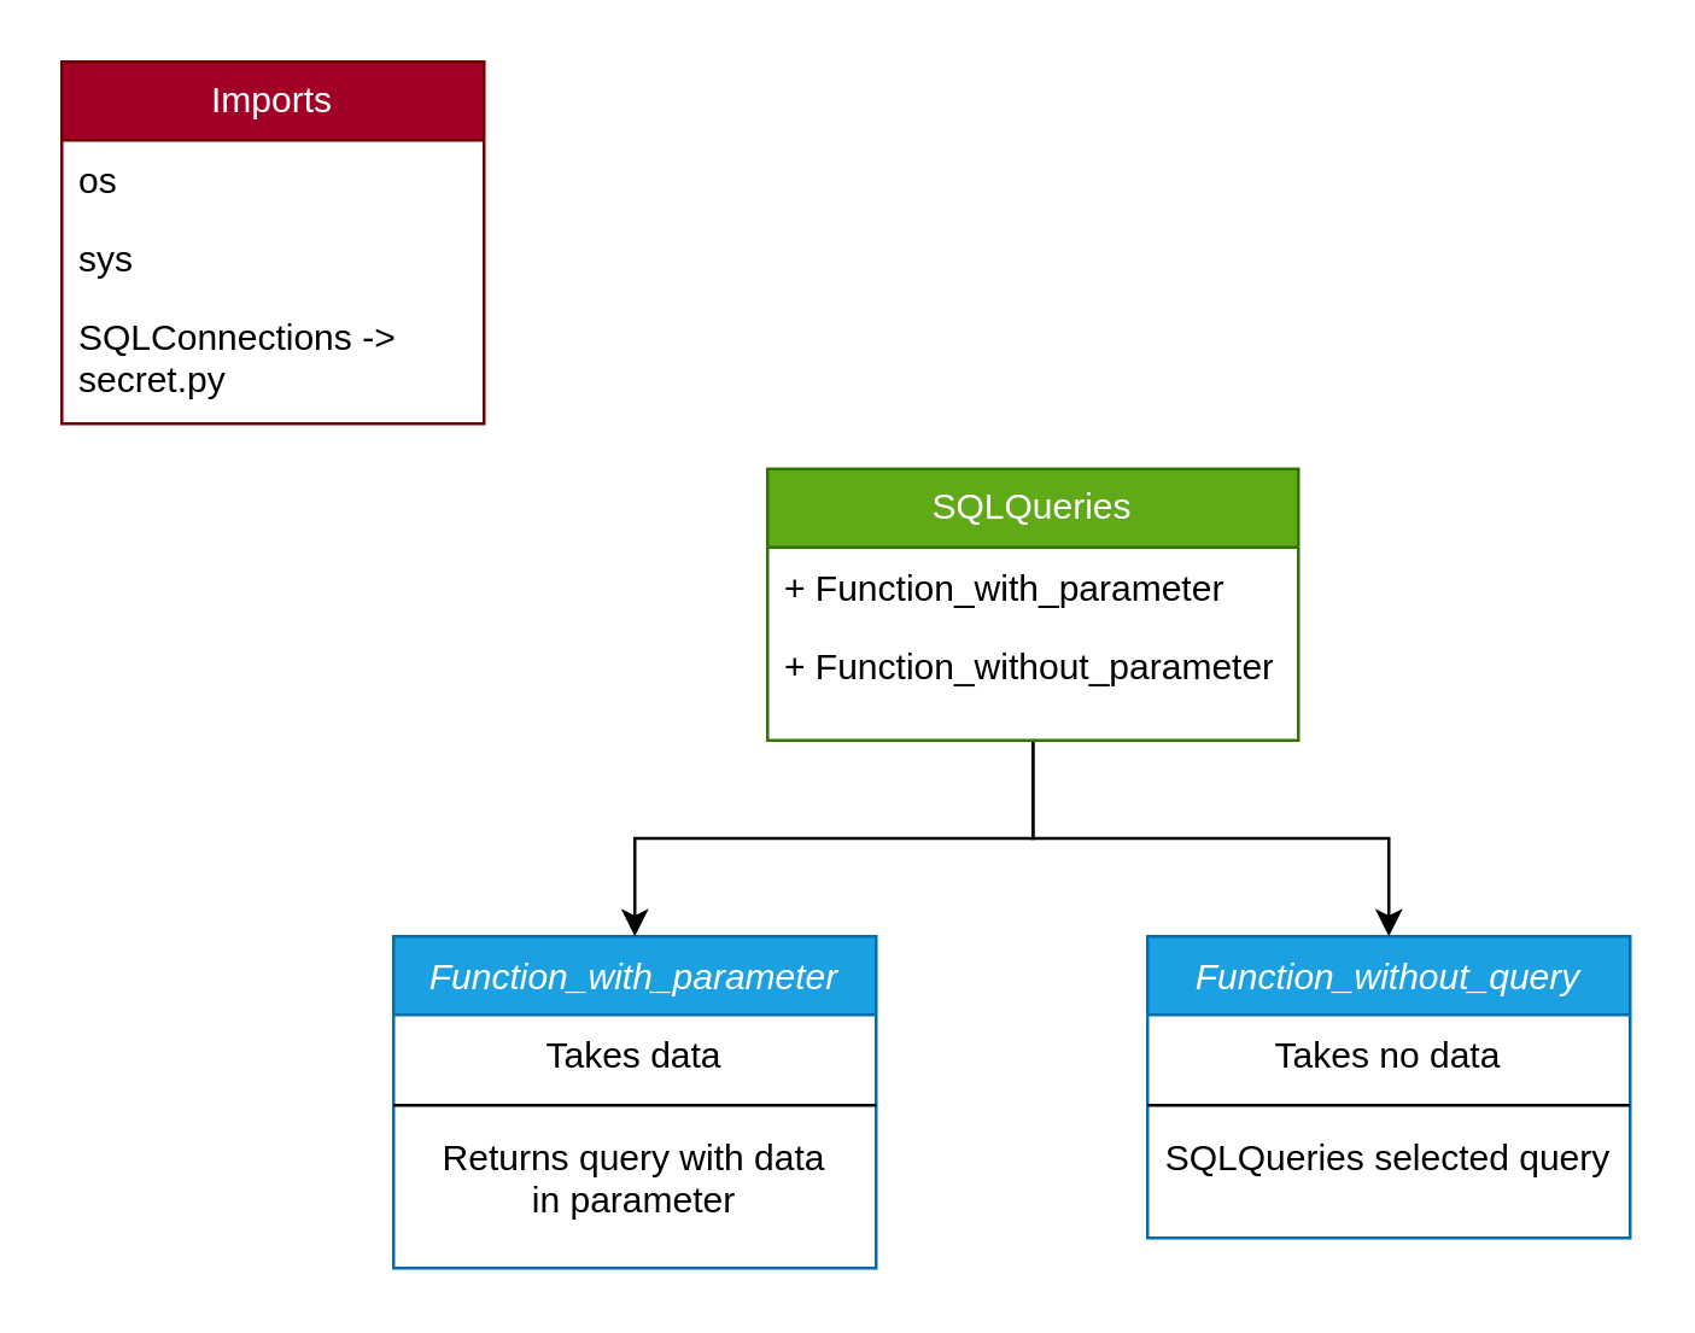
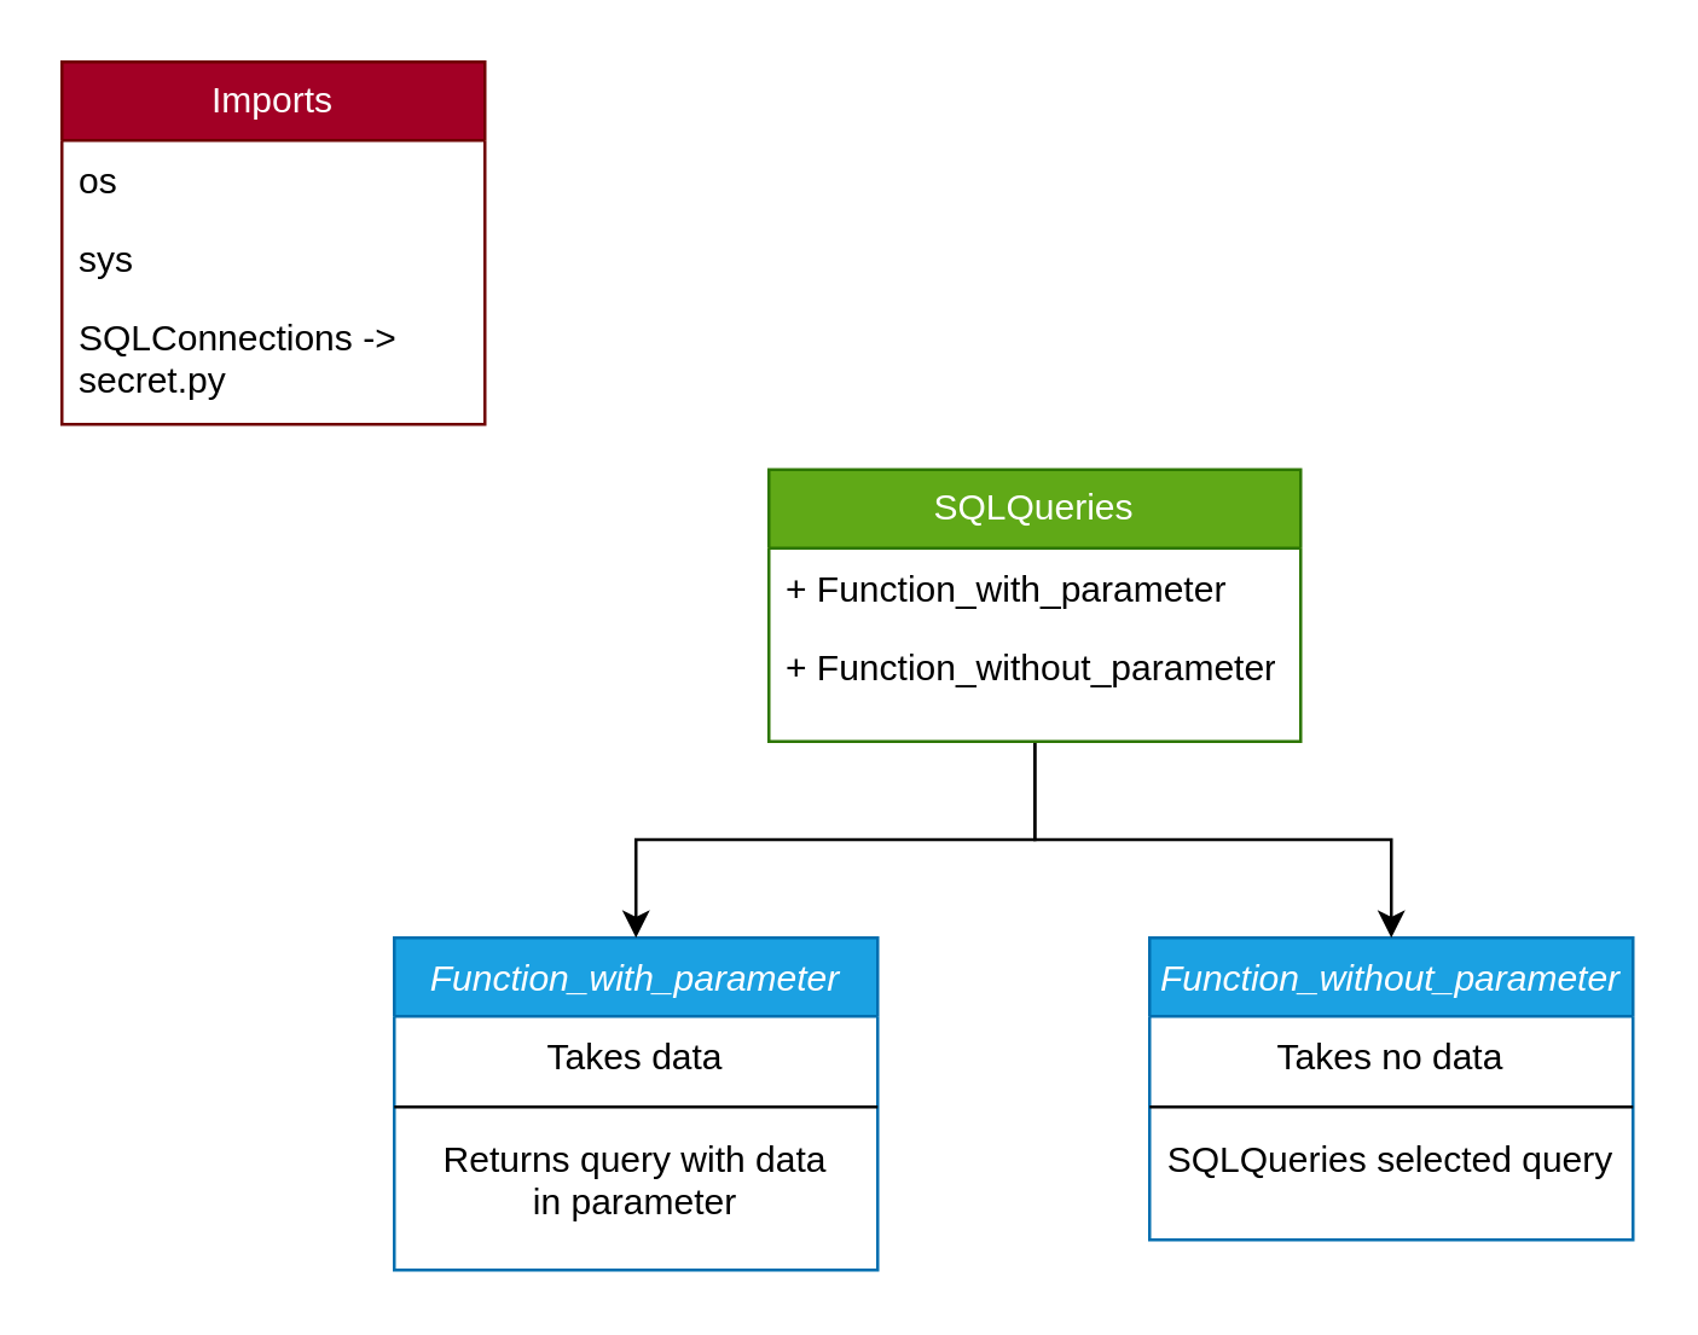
- <mxCell id="6" value="Function_without_query" style="swimlane;fontStyle=2;align=center;verticalAlign=top;childLayout=stackLayout;horizontal=1;startSize=26;horizontalStack=0;resizeParent=1;resizeLast=0;collapsible=1;marginBottom=0;rounded=0;shadow=0;strokeWidth=1;fillColor=#1ba1e2;fontColor=#ffffff;strokeColor=#006EAF;" vertex="1" parent="1"><mxGeometry x="380" y="310" width="160" height="100" as="geometry"><mxRectangle x="230" y="140" width="160" height="26" as="alternateBounds" /></mxGeometry></mxCell>
+ <mxCell id="6" value="Function_without_parameter" style="swimlane;fontStyle=2;align=center;verticalAlign=top;childLayout=stackLayout;horizontal=1;startSize=26;horizontalStack=0;resizeParent=1;resizeLast=0;collapsible=1;marginBottom=0;rounded=0;shadow=0;strokeWidth=1;fillColor=#1ba1e2;fontColor=#ffffff;strokeColor=#006EAF;" vertex="1" parent="1"><mxGeometry x="380" y="310" width="160" height="100" as="geometry"><mxRectangle x="230" y="140" width="160" height="26" as="alternateBounds" /></mxGeometry></mxCell>
